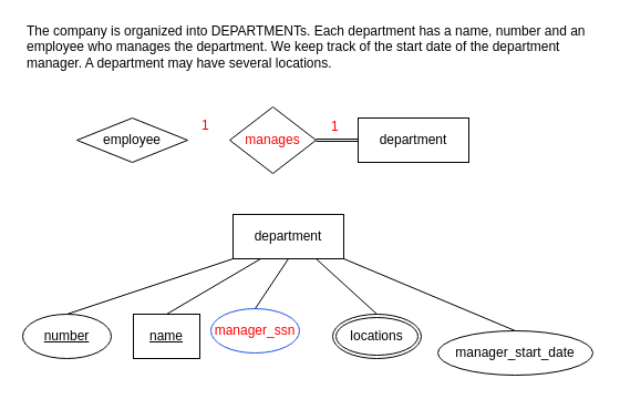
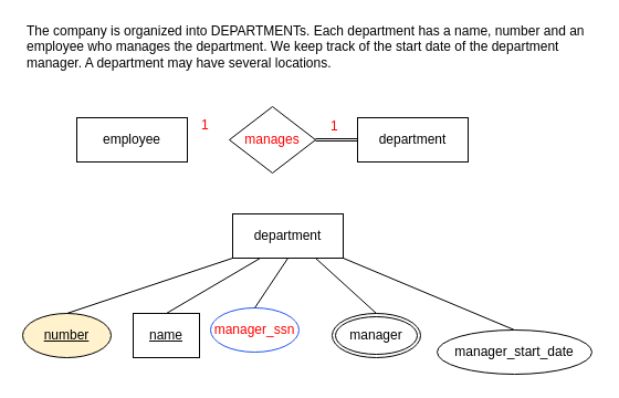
- <mxCell id="4" value="employee" style="rhombus;whiteSpace=wrap;html=1;align=center;" parent="1" vertex="1"><mxGeometry x="69" y="106" width="100" height="40" as="geometry" /></mxCell>
+ <mxCell id="4" value="employee" style="whiteSpace=wrap;html=1;align=center;" parent="1" vertex="1"><mxGeometry x="69" y="106" width="100" height="40" as="geometry" /></mxCell>
- <mxCell id="8" value="number" style="ellipse;whiteSpace=wrap;html=1;align=center;fontStyle=4;" parent="1" vertex="1"><mxGeometry x="20" y="283" width="80" height="40" as="geometry" /></mxCell>
+ <mxCell id="8" value="number" style="ellipse;whiteSpace=wrap;html=1;align=center;fontStyle=4;fillColor=#fff2cc;" parent="1" vertex="1"><mxGeometry x="20" y="283" width="80" height="40" as="geometry" /></mxCell>
- <mxCell id="10" value="locations" style="ellipse;shape=doubleEllipse;margin=3;whiteSpace=wrap;html=1;align=center;" parent="1" vertex="1"><mxGeometry x="300" y="283" width="80" height="40" as="geometry" /></mxCell>
+ <mxCell id="10" value="manager" style="ellipse;shape=doubleEllipse;margin=3;whiteSpace=wrap;html=1;align=center;" parent="1" vertex="1"><mxGeometry x="300" y="283" width="80" height="40" as="geometry" /></mxCell>
